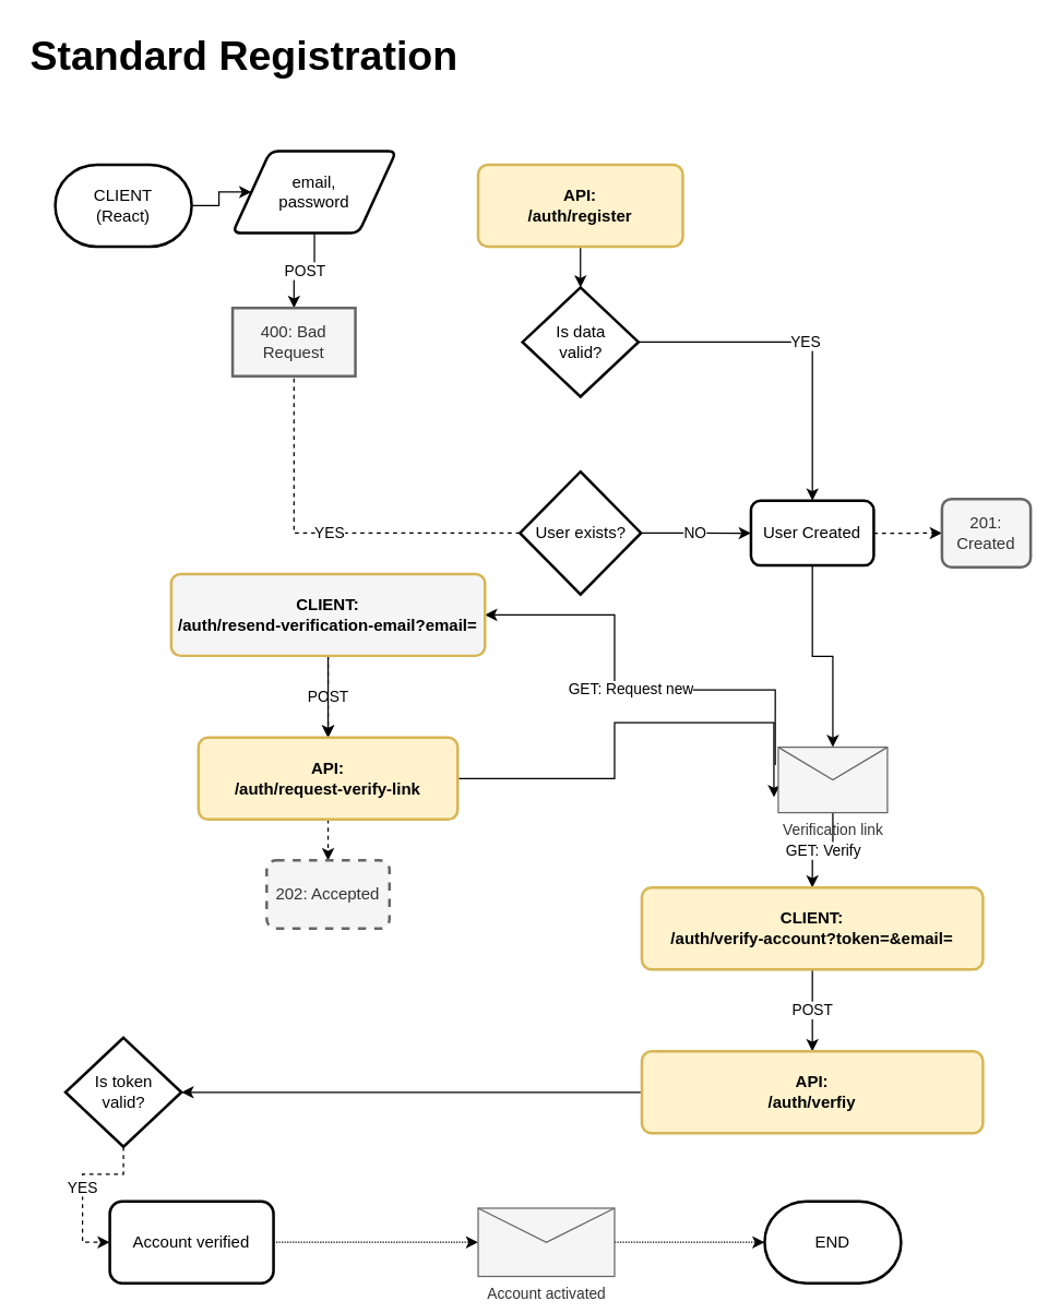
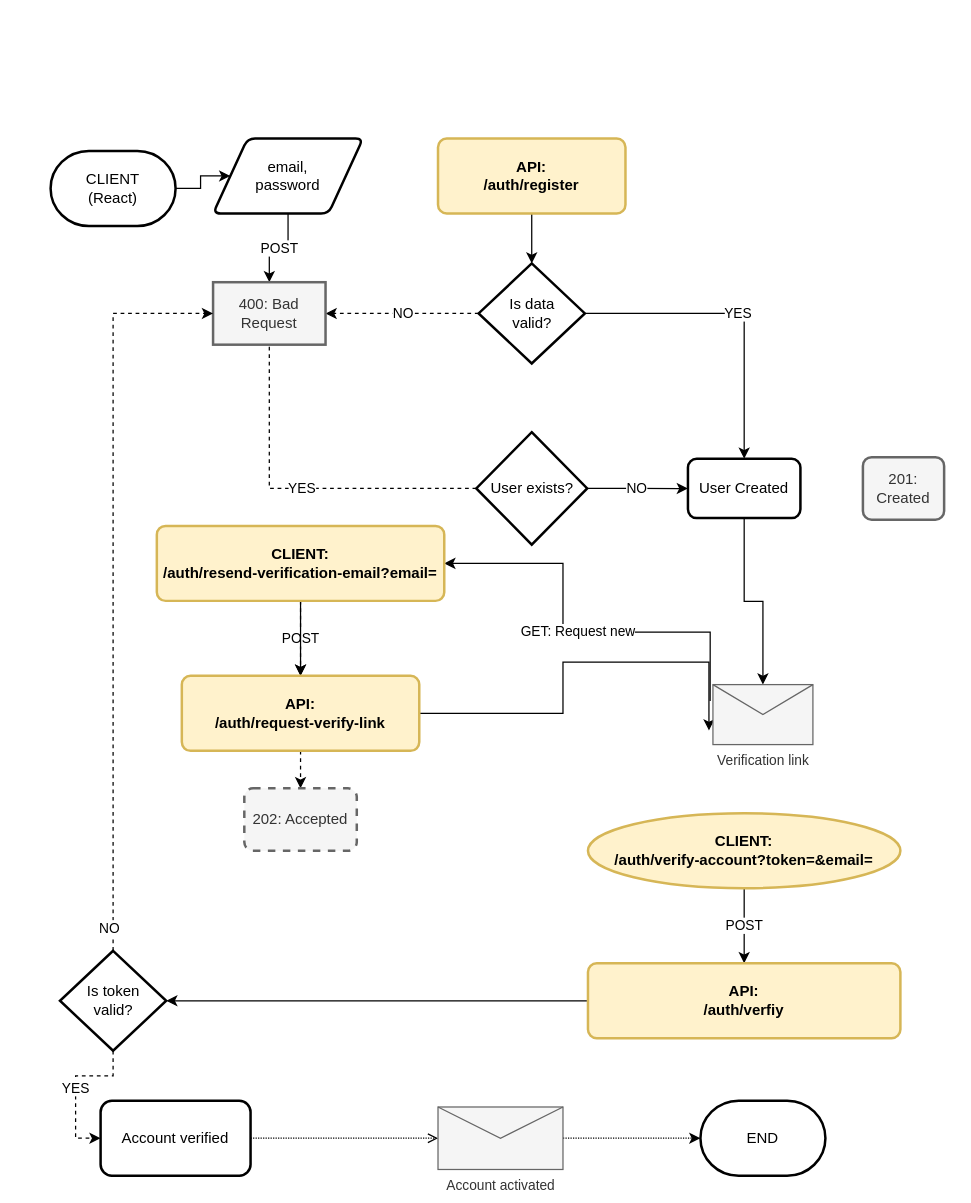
- <mxCell id="12" value="Standard Registration" style="text;html=1;align=left;verticalAlign=middle;resizable=0;points=[];autosize=1;strokeColor=none;fillColor=none;strokeWidth=1;fontStyle=1;fontSize=30;" vertex="1" parent="1"><mxGeometry x="20" y="20" width="330" height="40" as="geometry" /></mxCell>
- <mxCell id="7" value="API:&lt;br&gt;/auth/register" style="rounded=1;whiteSpace=wrap;html=1;absoluteArcSize=1;arcSize=14;strokeWidth=2;fillColor=#fff2cc;strokeColor=#d6b656;fontStyle=1" vertex="1" parent="1"><mxGeometry x="350" y="120" width="150" height="60" as="geometry" /></mxCell>
+ <mxCell id="7" value="API:&lt;br&gt;/auth/register" style="rounded=1;whiteSpace=wrap;html=1;absoluteArcSize=1;arcSize=14;strokeWidth=2;fillColor=#fff2cc;strokeColor=#d6b656;fontStyle=1" vertex="1" parent="1"><mxGeometry x="350" y="110" width="150" height="60" as="geometry" /></mxCell>
+ <mxCell id="8" value="NO" style="edgeStyle=orthogonalEdgeStyle;rounded=0;orthogonalLoop=1;jettySize=auto;html=1;dashed=1;" edge="1" parent="1" source="10" target="11"><mxGeometry relative="1" as="geometry" /></mxCell>
- <mxCell id="20" value="" style="edgeStyle=orthogonalEdgeStyle;rounded=0;orthogonalLoop=1;jettySize=auto;html=1;dashed=1;fontSize=11;" edge="1" parent="1" source="22" target="23"><mxGeometry relative="1" as="geometry" /></mxCell>
- <mxCell id="28" value="CLIENT:&lt;br&gt;/auth/resend-verification-email?email=" style="rounded=1;whiteSpace=wrap;html=1;absoluteArcSize=1;arcSize=14;strokeWidth=2;fillColor=#f5f5f5;strokeColor=#d6b656;fontStyle=1;" vertex="1" parent="1"><mxGeometry x="125" y="420" width="230" height="60" as="geometry" /></mxCell>
+ <mxCell id="28" value="CLIENT:&lt;br&gt;/auth/resend-verification-email?email=" style="rounded=1;whiteSpace=wrap;html=1;absoluteArcSize=1;arcSize=14;strokeWidth=2;fillColor=#fff2cc;strokeColor=#d6b656;fontStyle=1" vertex="1" parent="1"><mxGeometry x="125" y="420" width="230" height="60" as="geometry" /></mxCell>
+ <mxCell id="16" value="" style="edgeStyle=orthogonalEdgeStyle;rounded=0;orthogonalLoop=1;jettySize=auto;html=1;exitX=0.5;exitY=0;exitDx=0;exitDy=0;exitPerimeter=0;entryX=0;entryY=0.5;entryDx=0;entryDy=0;dashed=1;fontSize=11;" edge="1" parent="1" source="19" target="11"><mxGeometry relative="1" as="geometry" /></mxCell>
+ <mxCell id="17" value="NO" style="edgeLabel;html=1;align=center;verticalAlign=middle;resizable=0;points=[];fontSize=11;" vertex="1" connectable="0" parent="16"><mxGeometry x="-0.936" y="4" relative="1" as="geometry"><mxPoint as="offset" /></mxGeometry></mxCell>
- <mxCell id="24" value="GET: Verify" style="edgeStyle=orthogonalEdgeStyle;rounded=0;orthogonalLoop=1;jettySize=auto;html=1;entryX=0.5;entryY=0;entryDx=0;entryDy=0;fontSize=11;" edge="1" parent="1" source="40" target="33"><mxGeometry relative="1" as="geometry"><mxPoint x="595.1" y="540" as="sourcePoint" /></mxGeometry></mxCell>
- <mxCell id="33" value="CLIENT:&lt;br&gt;/auth/verify-account?token=&amp;amp;email=" style="rounded=1;whiteSpace=wrap;html=1;absoluteArcSize=1;arcSize=14;strokeWidth=2;fillColor=#fff2cc;strokeColor=#d6b656;fontStyle=1" vertex="1" parent="1"><mxGeometry x="470" y="650" width="250" height="60" as="geometry" /></mxCell>
+ <mxCell id="33" value="CLIENT:&lt;br&gt;/auth/verify-account?token=&amp;amp;email=" style="ellipse;whiteSpace=wrap;html=1;absoluteArcSize=1;arcSize=14;strokeWidth=2;fillColor=#fff2cc;strokeColor=#d6b656;fontStyle=1;" vertex="1" parent="1"><mxGeometry x="470" y="650" width="250" height="60" as="geometry" /></mxCell>
- <mxCell id="37" style="edgeStyle=orthogonalEdgeStyle;rounded=0;orthogonalLoop=1;jettySize=auto;html=1;exitX=1;exitY=0.5;exitDx=0;exitDy=0;entryX=0;entryY=0.5;entryDx=0;entryDy=0;entryPerimeter=0;dashed=1;dashPattern=1 1;fontSize=11;" edge="1" parent="1" source="38" target="42"><mxGeometry relative="1" as="geometry" /></mxCell>
+ <mxCell id="37" style="edgeStyle=orthogonalEdgeStyle;rounded=0;orthogonalLoop=1;jettySize=auto;html=1;exitX=1;exitY=0.5;exitDx=0;exitDy=0;entryX=0;entryY=0.5;entryDx=0;entryDy=0;entryPerimeter=0;dashed=1;dashPattern=1 1;fontSize=11;endArrow=open;" edge="1" parent="1" source="38" target="42"><mxGeometry relative="1" as="geometry" /></mxCell>
